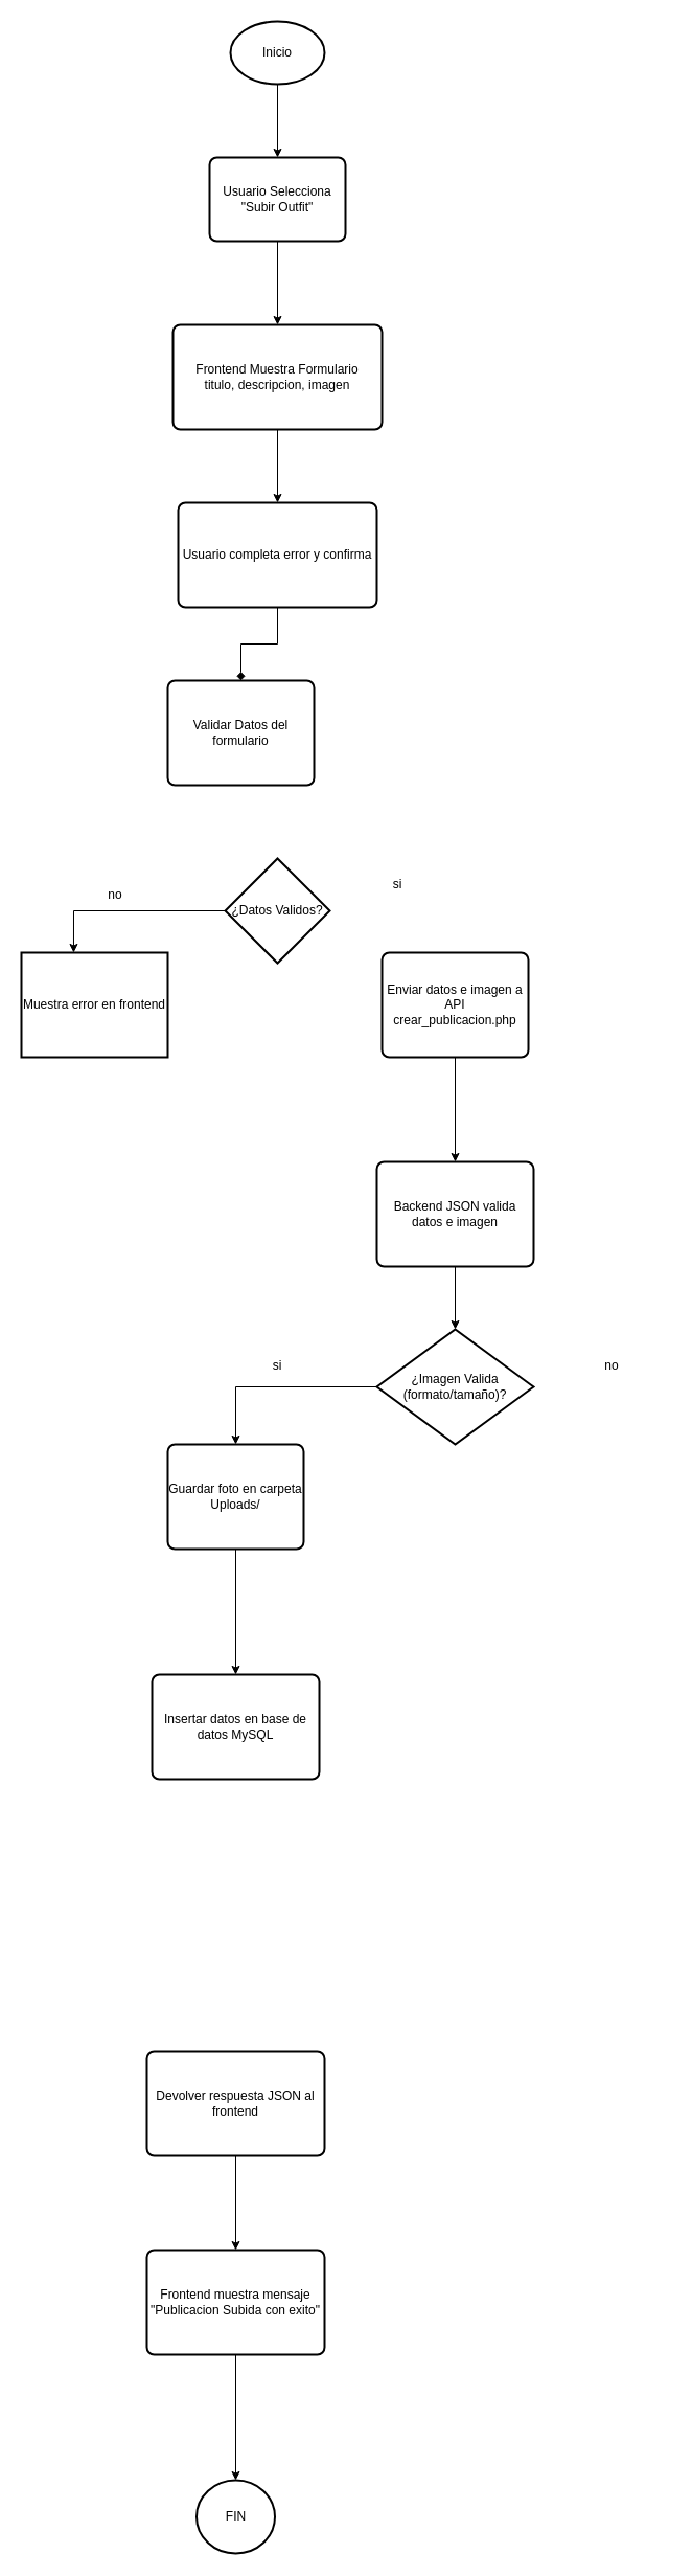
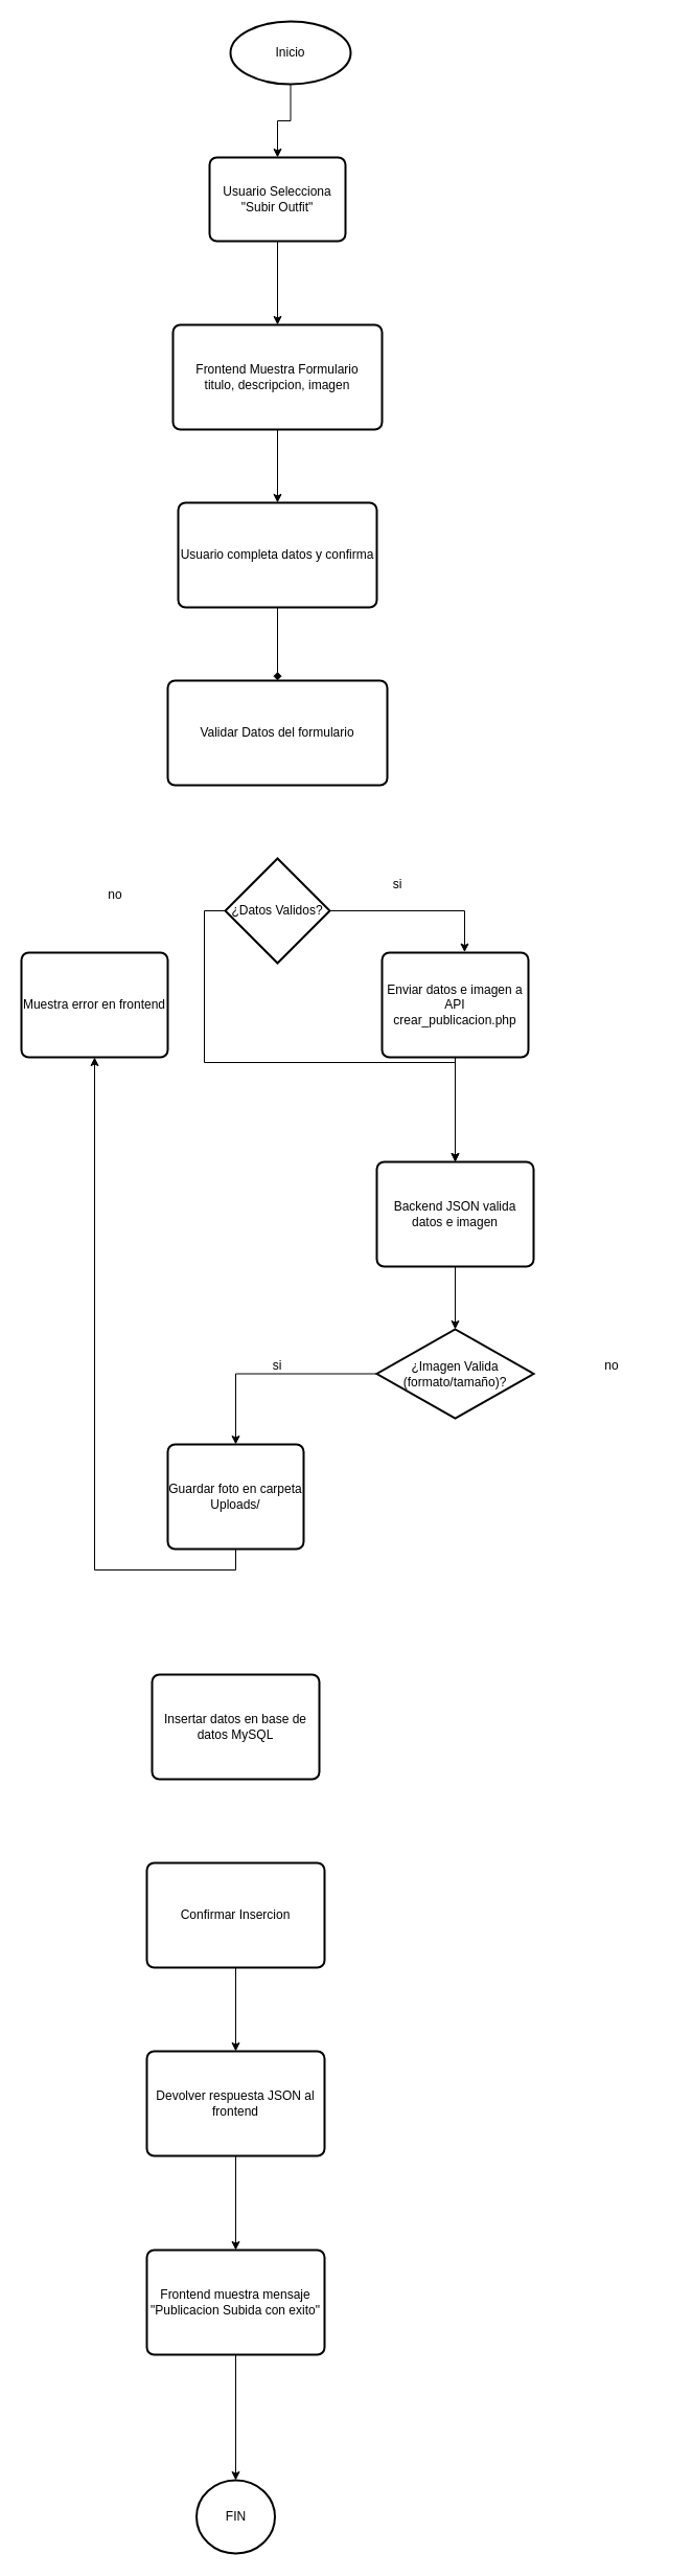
- <mxCell id="3" value="Inicio" style="strokeWidth=2;html=1;shape=mxgraph.flowchart.start_2;whiteSpace=wrap;" vertex="1" parent="1"><mxGeometry x="220" y="20" width="90" height="60" as="geometry" /></mxCell>
+ <mxCell id="3" value="Inicio" style="strokeWidth=2;html=1;shape=mxgraph.flowchart.start_2;whiteSpace=wrap;" vertex="1" parent="1"><mxGeometry x="220" y="20" width="115" height="60" as="geometry" /></mxCell>
- <mxCell id="9" value="Usuario completa error y confirma" style="rounded=1;whiteSpace=wrap;html=1;absoluteArcSize=1;arcSize=14;strokeWidth=2;" vertex="1" parent="1"><mxGeometry x="170" y="480" width="190" height="100" as="geometry" /></mxCell>
+ <mxCell id="9" value="Usuario completa datos y confirma" style="rounded=1;whiteSpace=wrap;html=1;absoluteArcSize=1;arcSize=14;strokeWidth=2;" vertex="1" parent="1"><mxGeometry x="170" y="480" width="190" height="100" as="geometry" /></mxCell>
- <mxCell id="10" value="Validar Datos del formulario" style="rounded=1;whiteSpace=wrap;html=1;absoluteArcSize=1;arcSize=14;strokeWidth=2;" vertex="1" parent="1"><mxGeometry x="160" y="650" width="140" height="100" as="geometry" /></mxCell>
+ <mxCell id="10" value="Validar Datos del formulario" style="rounded=1;whiteSpace=wrap;html=1;absoluteArcSize=1;arcSize=14;strokeWidth=2;" vertex="1" parent="1"><mxGeometry x="160" y="650" width="210" height="100" as="geometry" /></mxCell>
- <mxCell id="11" style="edgeStyle=orthogonalEdgeStyle;rounded=0;orthogonalLoop=1;jettySize=auto;html=1;exitX=0;exitY=0.5;exitDx=0;exitDy=0;exitPerimeter=0;entryX=0.357;entryY=0;entryDx=0;entryDy=0;entryPerimeter=0;" edge="1" parent="1" source="12" target="13"><mxGeometry relative="1" as="geometry"><mxPoint x="110" y="870" as="targetPoint" /></mxGeometry></mxCell>
+ <mxCell id="11" style="edgeStyle=orthogonalEdgeStyle;rounded=0;orthogonalLoop=1;jettySize=auto;html=1;exitX=0;exitY=0.5;exitDx=0;exitDy=0;exitPerimeter=0;" edge="1" parent="1" source="12" target="20"><mxGeometry relative="1" as="geometry"><mxPoint x="110" y="870" as="targetPoint" /></mxGeometry></mxCell>
+ <mxCell id="17" style="edgeStyle=orthogonalEdgeStyle;rounded=0;orthogonalLoop=1;jettySize=auto;html=1;exitX=1;exitY=0.5;exitDx=0;exitDy=0;exitPerimeter=0;entryX=0.564;entryY=-0.004;entryDx=0;entryDy=0;entryPerimeter=0;" edge="1" parent="1" source="12" target="16"><mxGeometry relative="1" as="geometry" /></mxCell>
- <mxCell id="13" value="Muestra error en frontend" style="whiteSpace=wrap;html=1;absoluteArcSize=1;arcSize=14;strokeWidth=2;rounded=0;" vertex="1" parent="1"><mxGeometry x="20" y="910" width="140" height="100" as="geometry" /></mxCell>
+ <mxCell id="13" value="Muestra error en frontend" style="rounded=1;whiteSpace=wrap;html=1;absoluteArcSize=1;arcSize=14;strokeWidth=2;" vertex="1" parent="1"><mxGeometry x="20" y="910" width="140" height="100" as="geometry" /></mxCell>
- <mxCell id="22" value="¿Imagen Valida&lt;div&gt;(formato/tamaño)?&lt;/div&gt;" style="strokeWidth=2;html=1;shape=mxgraph.flowchart.decision;whiteSpace=wrap;" vertex="1" parent="1"><mxGeometry x="360" y="1270" width="150" height="110" as="geometry" /></mxCell>
+ <mxCell id="22" value="¿Imagen Valida&lt;div&gt;(formato/tamaño)?&lt;/div&gt;" style="strokeWidth=2;html=1;shape=mxgraph.flowchart.decision;whiteSpace=wrap;" vertex="1" parent="1"><mxGeometry x="360" y="1270" width="150" height="85" as="geometry" /></mxCell>
- <mxCell id="23" style="edgeStyle=orthogonalEdgeStyle;rounded=0;orthogonalLoop=1;jettySize=auto;html=1;exitX=0.5;exitY=1;exitDx=0;exitDy=0;" edge="1" parent="1" source="24" target="27"><mxGeometry relative="1" as="geometry" /></mxCell>
+ <mxCell id="23" style="edgeStyle=orthogonalEdgeStyle;rounded=0;orthogonalLoop=1;jettySize=auto;html=1;exitX=0.5;exitY=1;exitDx=0;exitDy=0;" edge="1" parent="1" source="24" target="13"><mxGeometry relative="1" as="geometry" /></mxCell>
+ <mxCell id="29" value="Confirmar Insercion" style="rounded=1;whiteSpace=wrap;html=1;absoluteArcSize=1;arcSize=14;strokeWidth=2;" vertex="1" parent="1"><mxGeometry x="140" y="1780" width="170" height="100" as="geometry" /></mxCell>
+ <mxCell id="28" style="edgeStyle=orthogonalEdgeStyle;rounded=0;orthogonalLoop=1;jettySize=auto;html=1;exitX=0.5;exitY=1;exitDx=0;exitDy=0;entryX=0.5;entryY=0;entryDx=0;entryDy=0;" edge="1" parent="1" source="29" target="31"><mxGeometry relative="1" as="geometry" /></mxCell>
